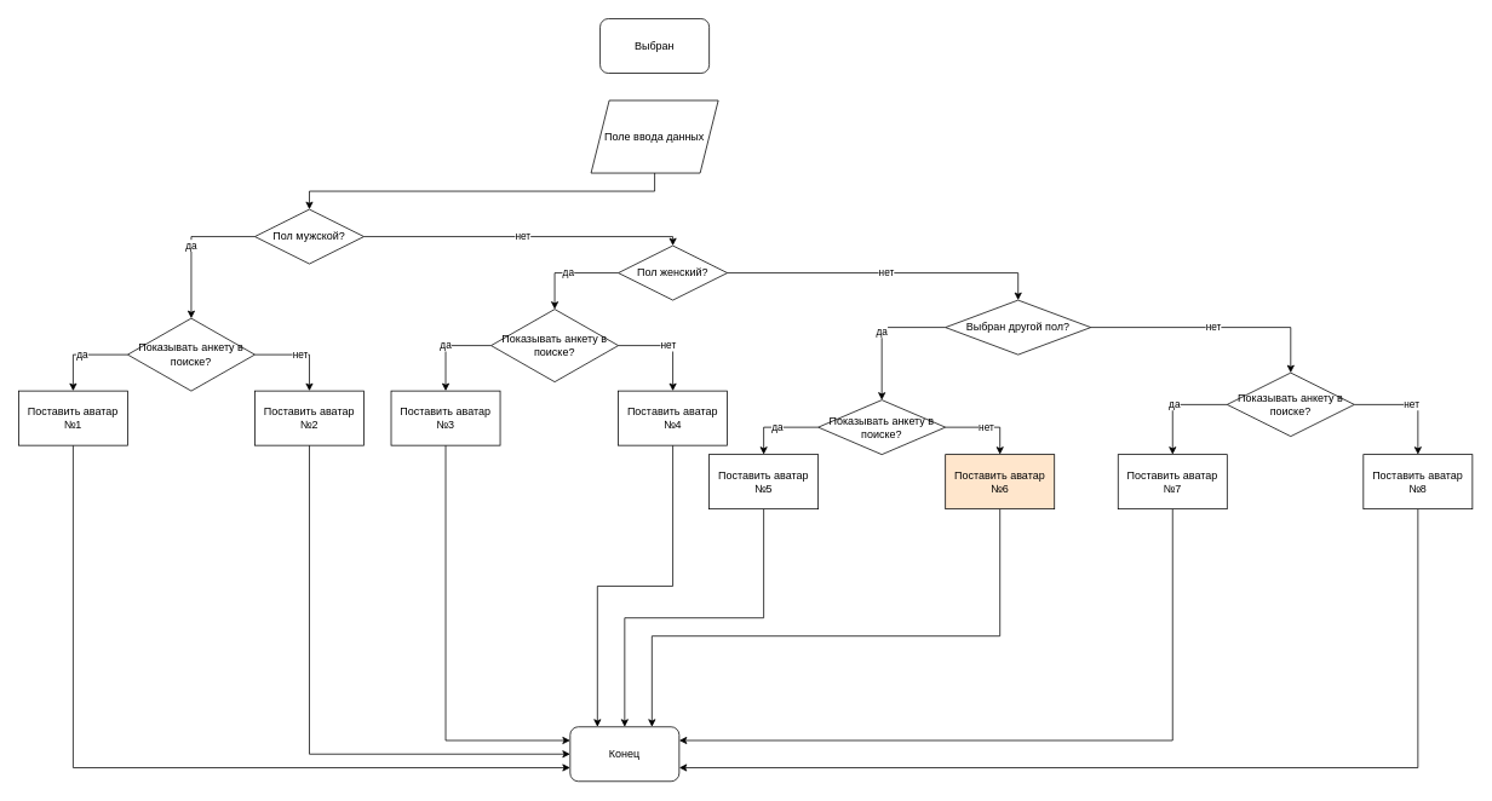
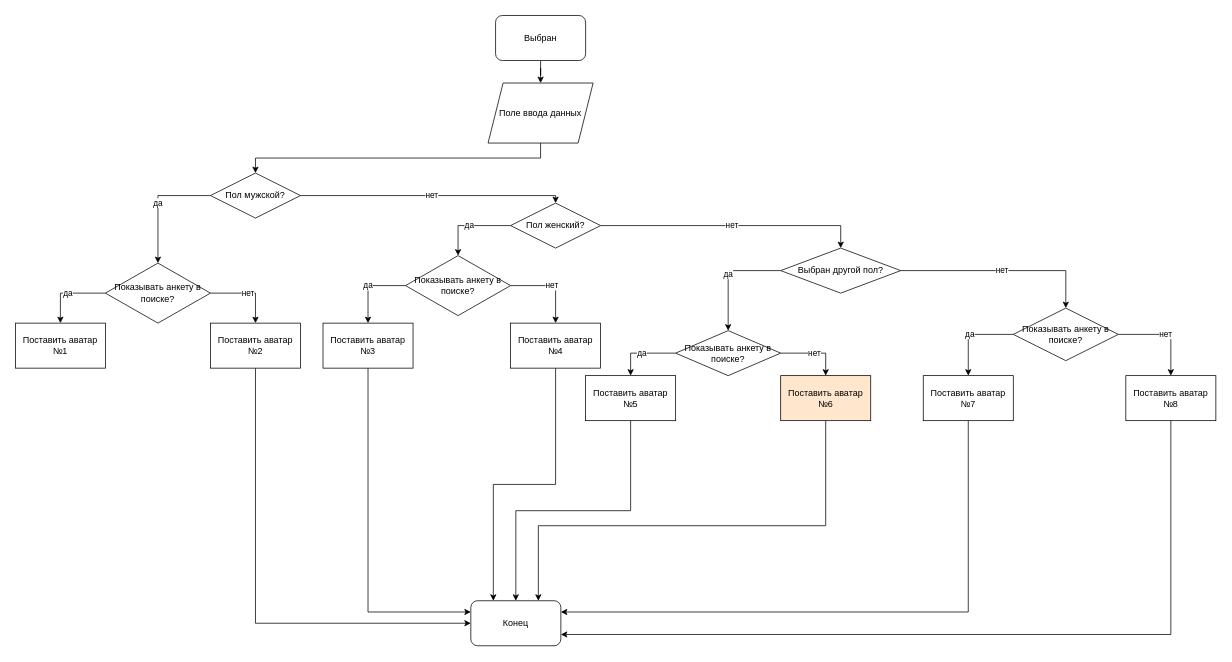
+ <mxCell id="2" style="edgeStyle=orthogonalEdgeStyle;rounded=0;orthogonalLoop=1;jettySize=auto;html=1;exitX=0.5;exitY=1;exitDx=0;exitDy=0;" edge="1" parent="1" source="3" target="5"><mxGeometry relative="1" as="geometry" /></mxCell>
- <mxCell id="12" style="edgeStyle=orthogonalEdgeStyle;rounded=0;orthogonalLoop=1;jettySize=auto;html=1;exitX=0.5;exitY=1;exitDx=0;exitDy=0;entryX=0;entryY=0.75;entryDx=0;entryDy=0;" edge="1" parent="1" source="13" target="43"><mxGeometry relative="1" as="geometry" /></mxCell>
